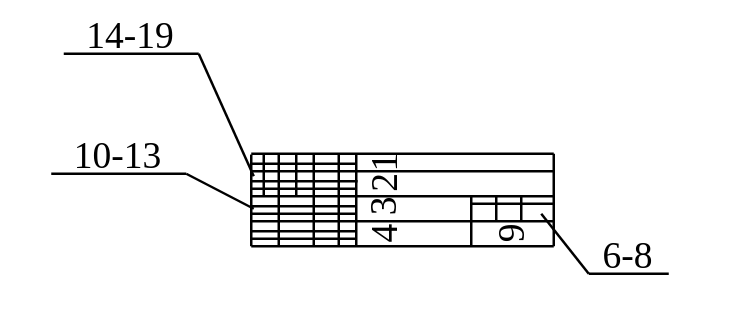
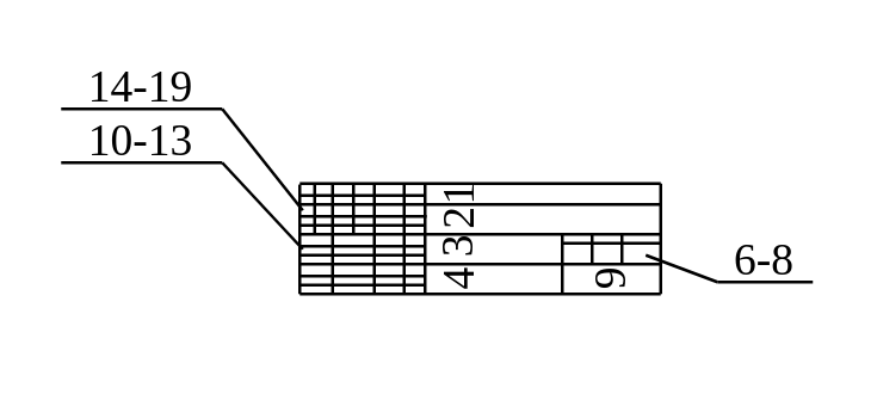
- <mxCell id="33" value="&lt;font face=&quot;Verdana&quot; style=&quot;font-size: 15px;&quot;&gt;14-19&lt;/font&gt;" style="text;html=1;strokeColor=none;fillColor=none;align=center;verticalAlign=middle;whiteSpace=wrap;rounded=0;fontSize=15;" parent="1" vertex="1"><mxGeometry x="25" y="5" width="54" height="16" as="geometry" /></mxCell>
+ <mxCell id="33" value="&lt;font face=&quot;Verdana&quot; style=&quot;font-size: 15px;&quot;&gt;14-19&lt;/font&gt;" style="text;html=1;strokeColor=none;fillColor=none;align=center;verticalAlign=middle;whiteSpace=wrap;rounded=0;fontSize=15;" parent="1" vertex="1"><mxGeometry x="20" y="20" width="54" height="16" as="geometry" /></mxCell>
- <mxCell id="36" value="&lt;font face=&quot;Verdana&quot; style=&quot;font-size: 15px;&quot;&gt;10-13&lt;/font&gt;" style="text;html=1;strokeColor=none;fillColor=none;align=center;verticalAlign=middle;whiteSpace=wrap;rounded=0;fontSize=15;" parent="1" vertex="1"><mxGeometry x="20" y="53" width="54" height="16" as="geometry" /></mxCell>
+ <mxCell id="36" value="&lt;font face=&quot;Verdana&quot; style=&quot;font-size: 15px;&quot;&gt;10-13&lt;/font&gt;" style="text;html=1;strokeColor=none;fillColor=none;align=center;verticalAlign=middle;whiteSpace=wrap;rounded=0;fontSize=15;" parent="1" vertex="1"><mxGeometry x="20" y="38" width="54" height="16" as="geometry" /></mxCell>
- <mxCell id="6" value="&lt;font face=&quot;Verdana&quot; style=&quot;font-size: 15px;&quot;&gt;6-8&lt;/font&gt;" style="text;html=1;strokeColor=none;fillColor=none;align=center;verticalAlign=middle;whiteSpace=wrap;rounded=0;fontSize=15;" parent="1" vertex="1"><mxGeometry x="235" y="93" width="32" height="16" as="geometry" /></mxCell>
+ <mxCell id="6" value="&lt;font face=&quot;Verdana&quot; style=&quot;font-size: 15px;&quot;&gt;6-8&lt;/font&gt;" style="text;html=1;strokeColor=none;fillColor=none;align=center;verticalAlign=middle;whiteSpace=wrap;rounded=0;fontSize=15;" parent="1" vertex="1"><mxGeometry x="240" y="78" width="32" height="16" as="geometry" /></mxCell>
